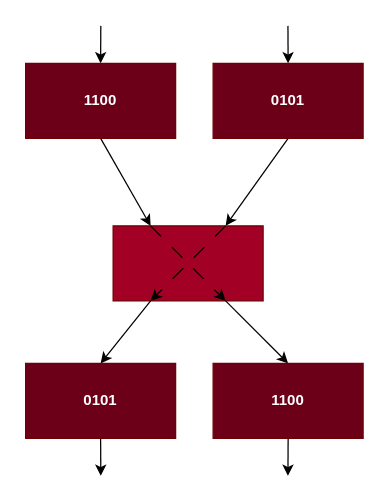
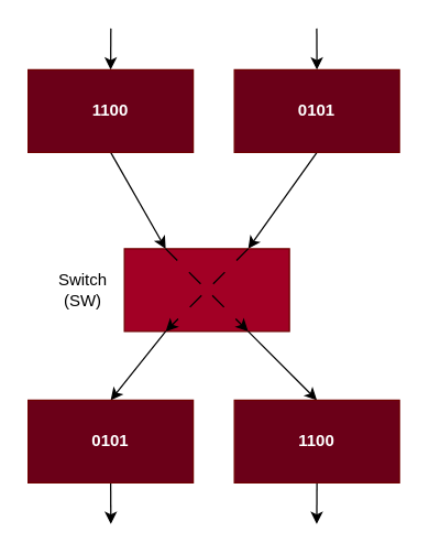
+ <mxCell id="3" value="Switch (SW)" style="text;html=1;strokeColor=none;fillColor=none;align=center;verticalAlign=middle;whiteSpace=wrap;rounded=0;" parent="1" vertex="1"><mxGeometry x="30" y="195" width="60" height="30" as="geometry" /></mxCell>
